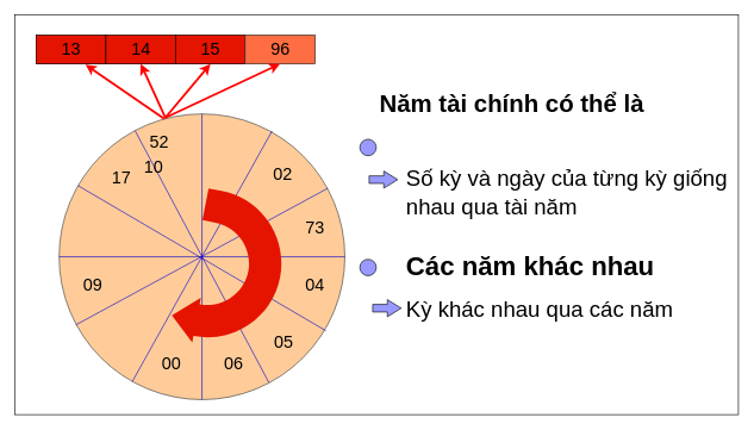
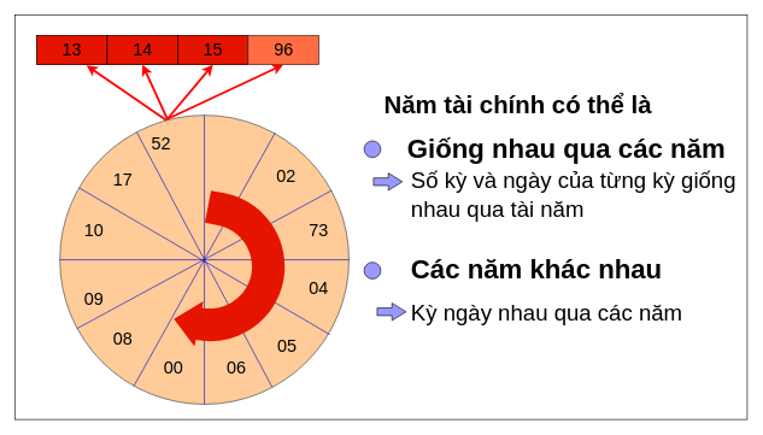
+ <mxCell id="33" value="Giống nhau qua các năm" style="text;html=1;strokeColor=none;fillColor=none;align=left;verticalAlign=middle;whiteSpace=wrap;rounded=0;fontSize=37;fontStyle=1" vertex="1" parent="1"><mxGeometry x="561" y="191" width="447" height="30" as="geometry" /></mxCell>
- <mxCell id="20" value="10" style="text;html=1;strokeColor=none;fillColor=none;align=center;verticalAlign=middle;whiteSpace=wrap;rounded=0;fontSize=24;" vertex="1" parent="1"><mxGeometry x="197" y="224" width="35" height="20" as="geometry" /></mxCell>
+ <mxCell id="20" value="10" style="text;html=1;strokeColor=none;fillColor=none;align=center;verticalAlign=middle;whiteSpace=wrap;rounded=0;fontSize=24;" vertex="1" parent="1"><mxGeometry x="112" y="309" width="35" height="20" as="geometry" /></mxCell>
- <mxCell id="19" value="09" style="text;html=1;strokeColor=none;fillColor=none;align=center;verticalAlign=middle;whiteSpace=wrap;rounded=0;fontSize=24;" vertex="1" parent="1"><mxGeometry x="112" y="389" width="35" height="20" as="geometry" /></mxCell>
+ <mxCell id="19" value="09" style="text;html=1;strokeColor=none;fillColor=none;align=center;verticalAlign=middle;whiteSpace=wrap;rounded=0;fontSize=24;" vertex="1" parent="1"><mxGeometry x="112" y="404" width="35" height="20" as="geometry" /></mxCell>
- <mxCell id="36" value="&lt;font style=&quot;font-size: 31px ; font-weight: normal&quot;&gt;Kỳ khác nhau qua các năm&lt;/font&gt;" style="text;html=1;strokeColor=none;fillColor=none;align=left;verticalAlign=middle;whiteSpace=wrap;rounded=0;fontSize=33;fontStyle=1" vertex="1" parent="1"><mxGeometry x="566" y="406" width="460" height="50" as="geometry" /></mxCell>
+ <mxCell id="36" value="&lt;font style=&quot;font-size: 31px ; font-weight: normal&quot;&gt;Kỳ ngày nhau qua các năm&lt;/font&gt;" style="text;html=1;strokeColor=none;fillColor=none;align=left;verticalAlign=middle;whiteSpace=wrap;rounded=0;fontSize=33;fontStyle=1" vertex="1" parent="1"><mxGeometry x="566" y="406" width="460" height="50" as="geometry" /></mxCell>
+ <mxCell id="18" value="08" style="text;html=1;strokeColor=none;fillColor=none;align=center;verticalAlign=middle;whiteSpace=wrap;rounded=0;fontSize=24;" vertex="1" parent="1"><mxGeometry x="152" y="459" width="35" height="20" as="geometry" /></mxCell>
